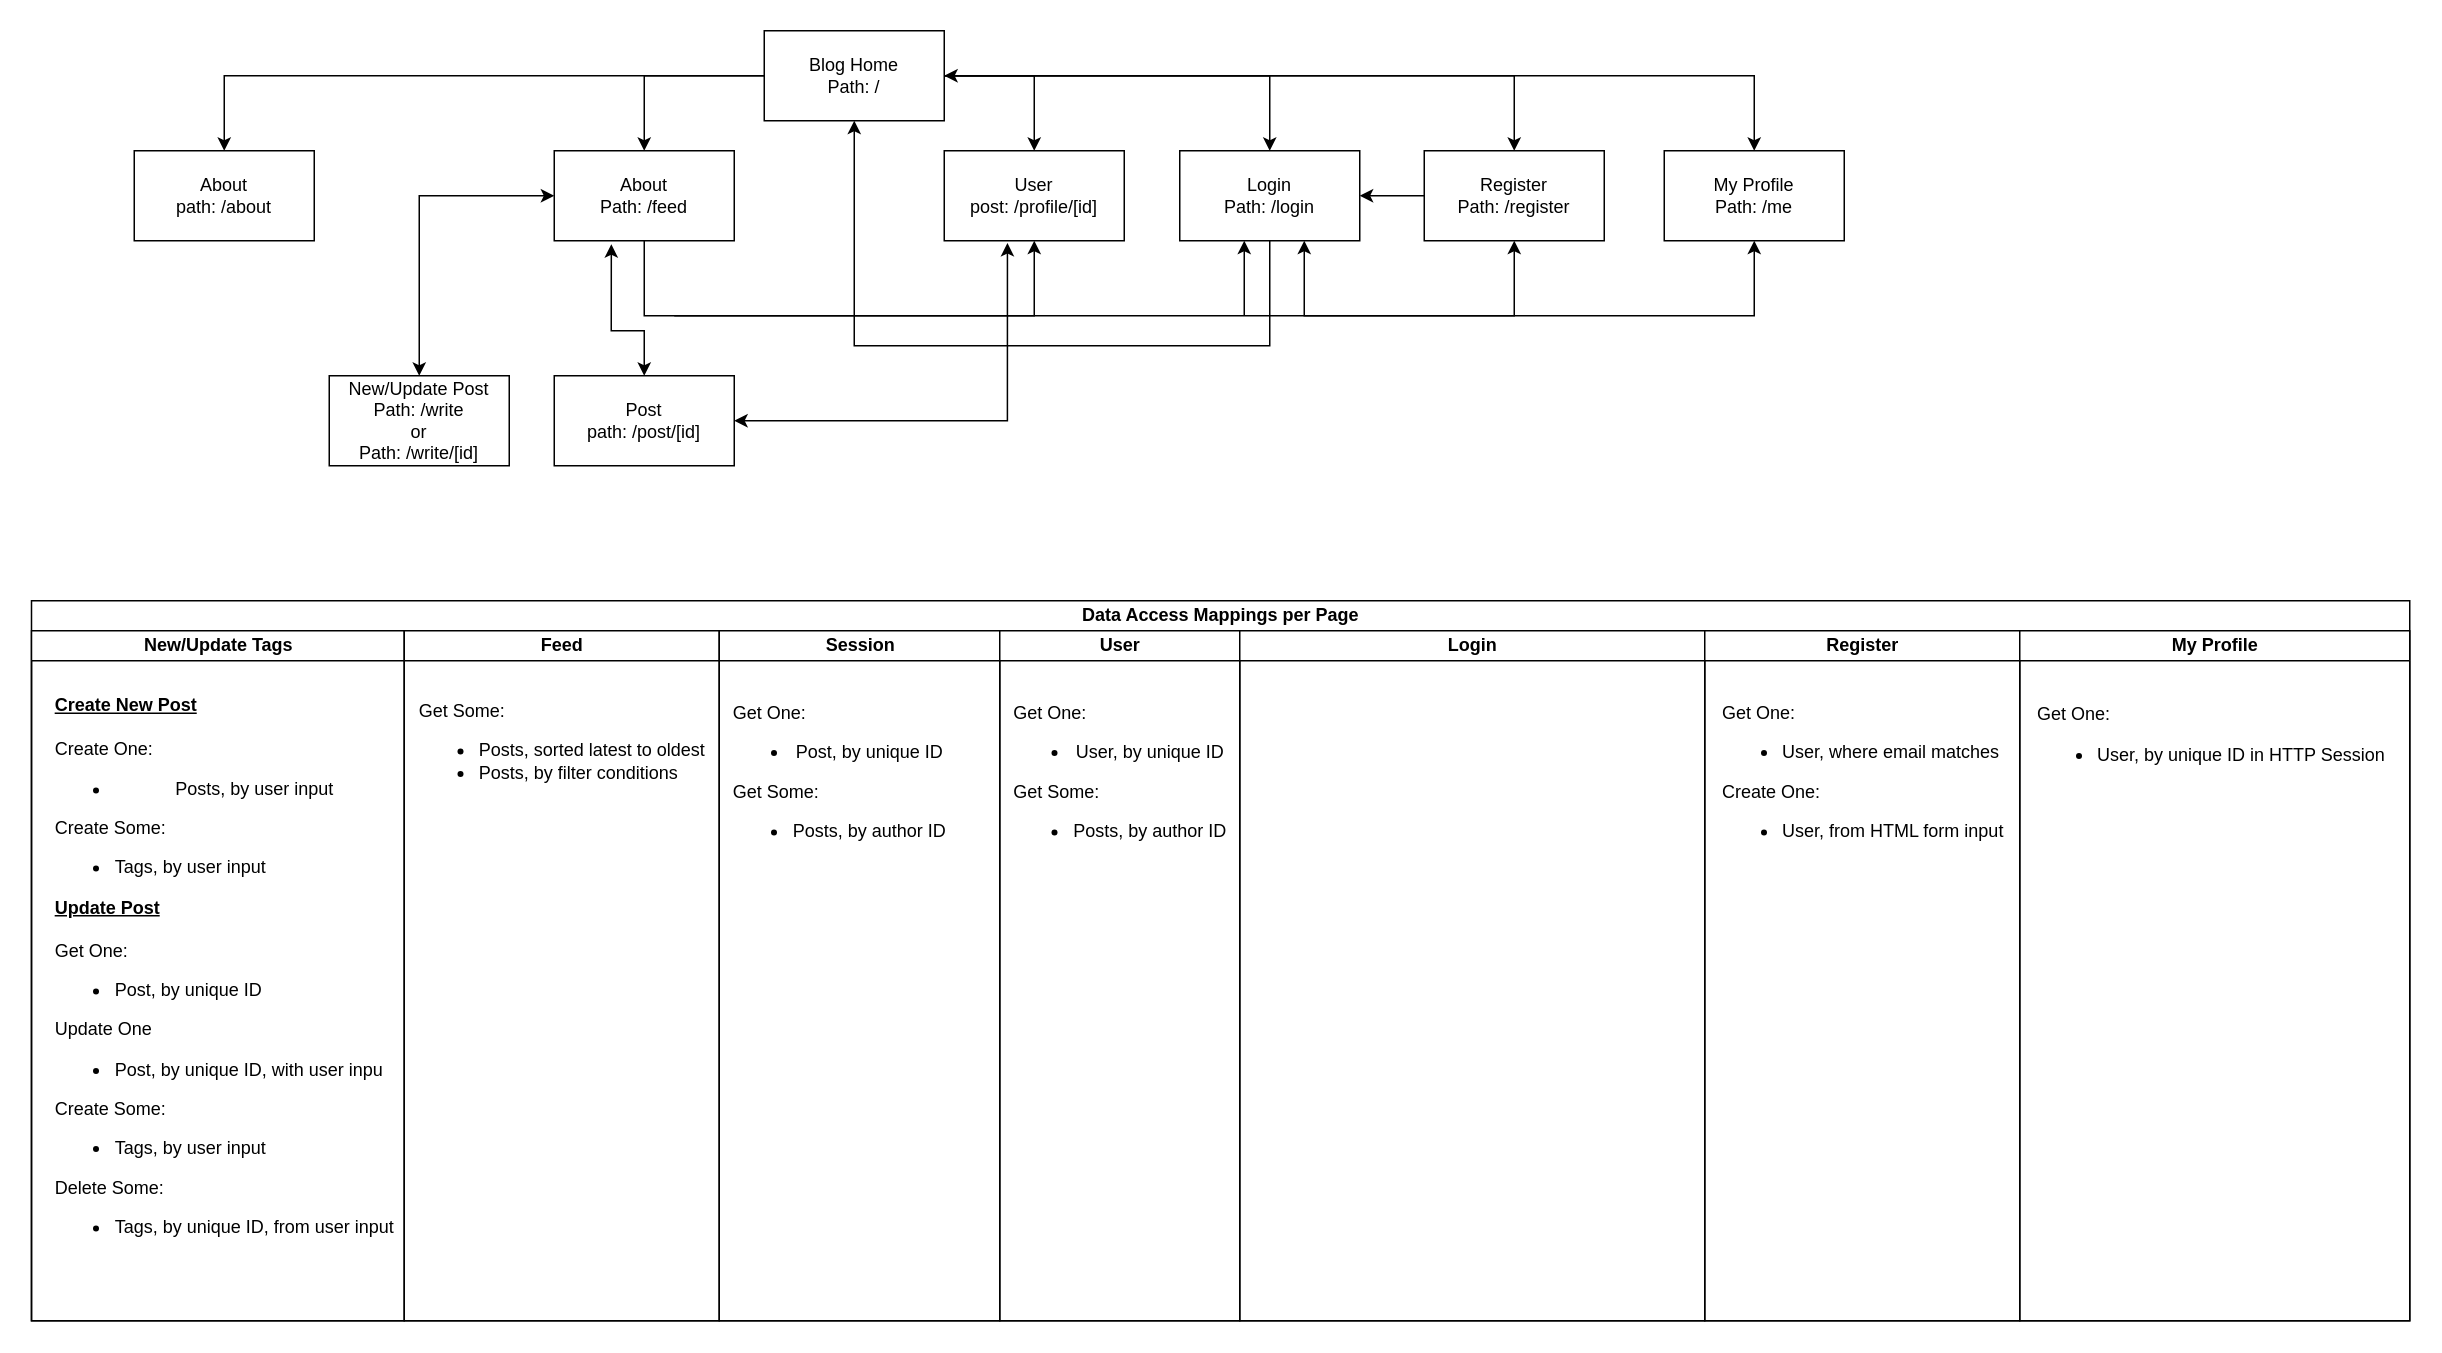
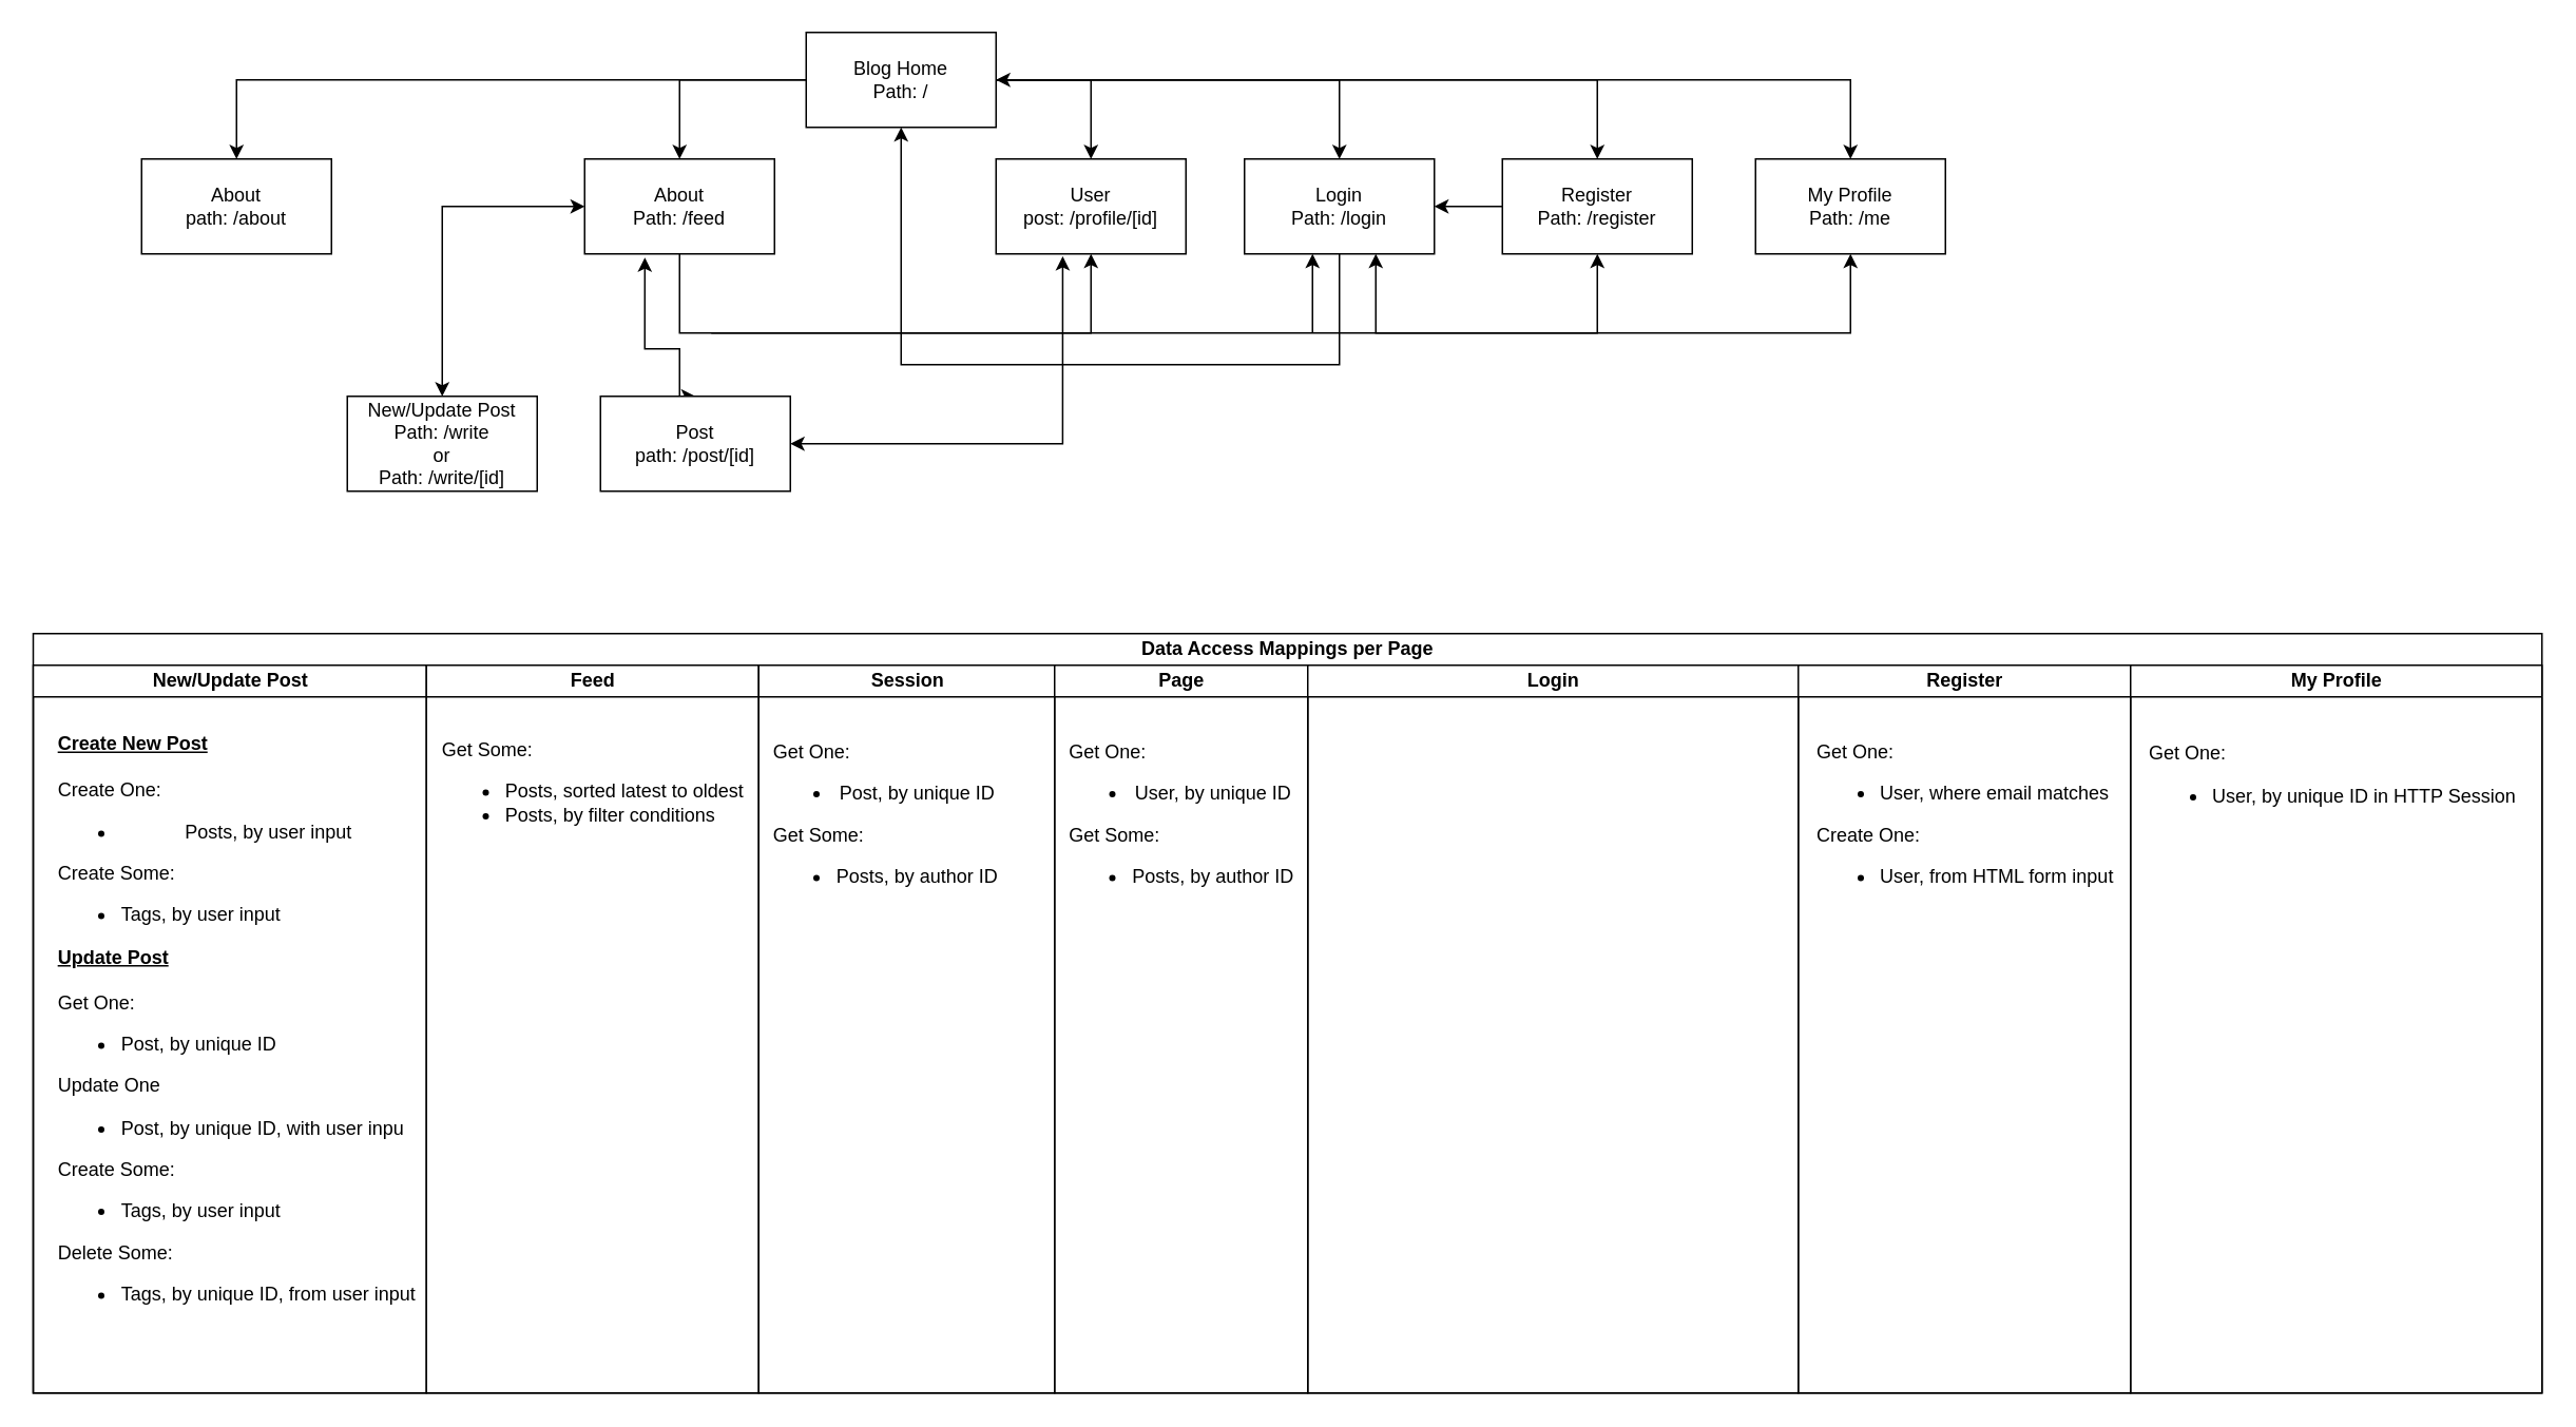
- <mxCell id="24" value="Post&lt;br&gt;path: /post/[id]" style="rounded=0;whiteSpace=wrap;html=1;" vertex="1" parent="1"><mxGeometry x="369" y="250" width="120" height="60" as="geometry" /></mxCell>
+ <mxCell id="24" value="Post&lt;br&gt;path: /post/[id]" style="rounded=0;whiteSpace=wrap;html=1;" vertex="1" parent="1"><mxGeometry x="379" y="250" width="120" height="60" as="geometry" /></mxCell>
- <mxCell id="26" value="New/Update Tags" style="swimlane;html=1;startSize=20;" vertex="1" parent="25"><mxGeometry y="20" width="248.5" height="460" as="geometry" /></mxCell>
+ <mxCell id="26" value="New/Update Post" style="swimlane;html=1;startSize=20;" vertex="1" parent="25"><mxGeometry y="20" width="248.5" height="460" as="geometry" /></mxCell>
- <mxCell id="32" value="User" style="swimlane;html=1;startSize=20;" vertex="1" parent="25"><mxGeometry x="645.5" y="20" width="160" height="460" as="geometry" /></mxCell>
+ <mxCell id="32" value="Page" style="swimlane;html=1;startSize=20;" vertex="1" parent="25"><mxGeometry x="645.5" y="20" width="160" height="460" as="geometry" /></mxCell>
